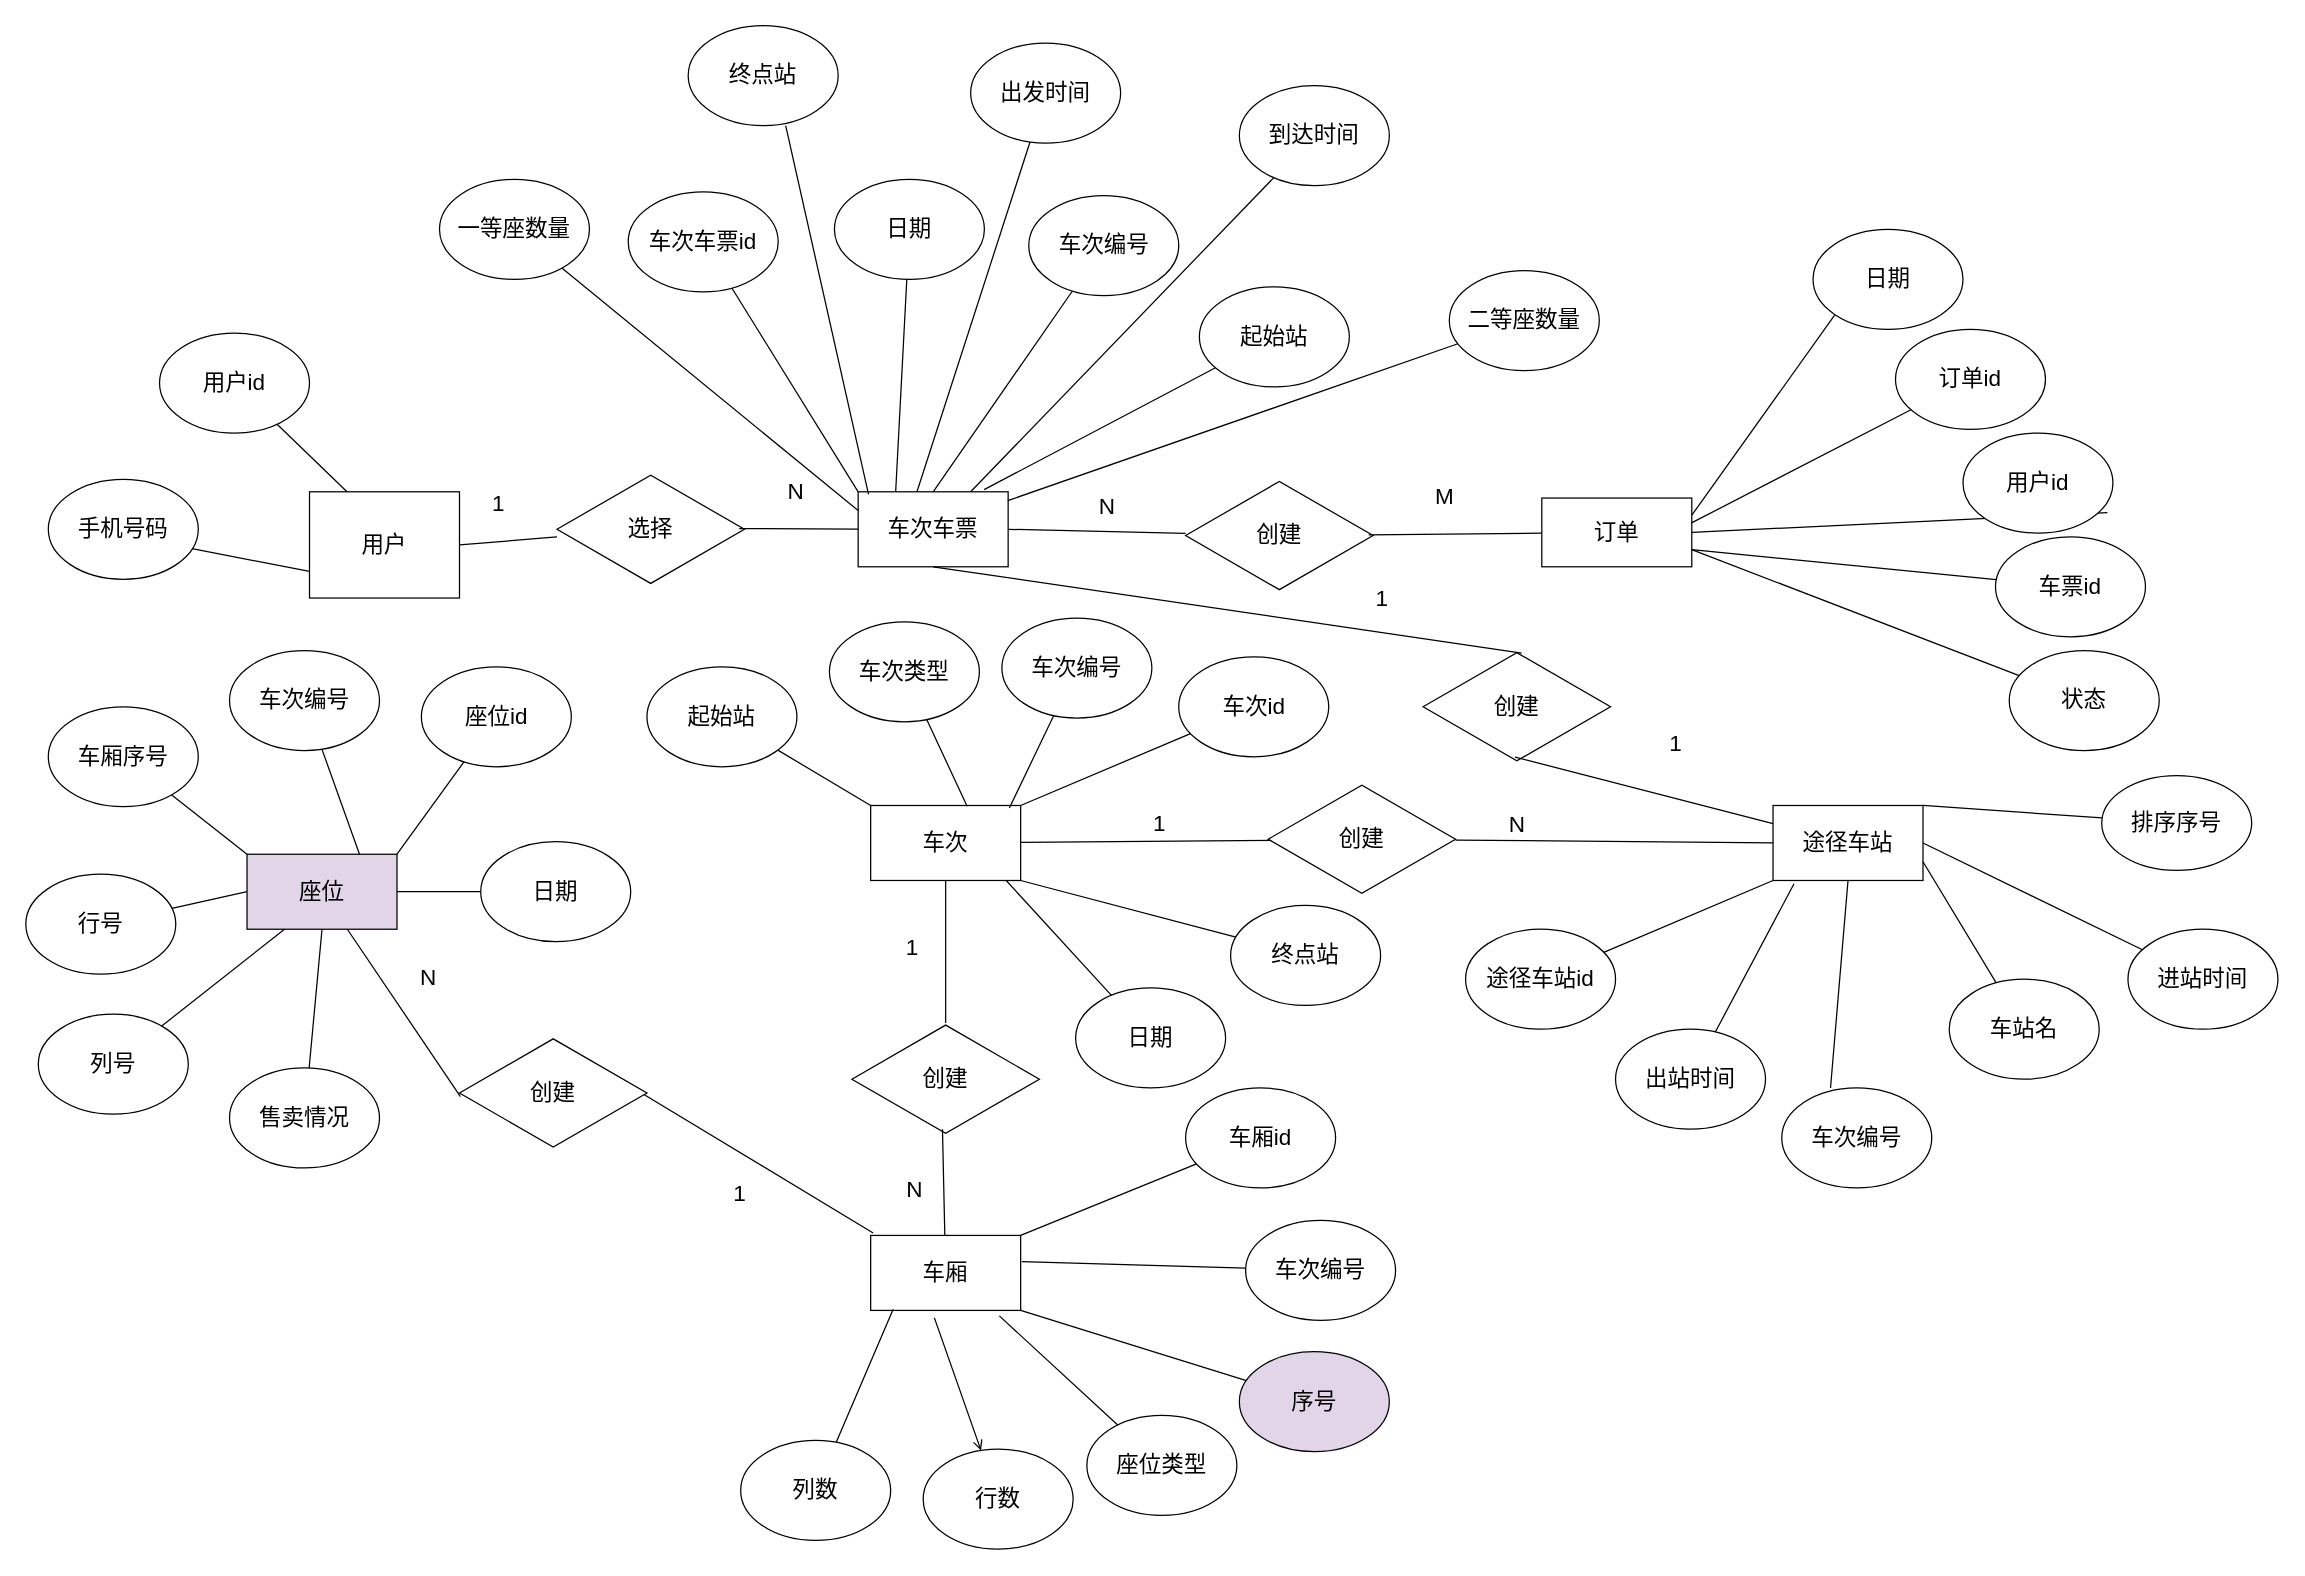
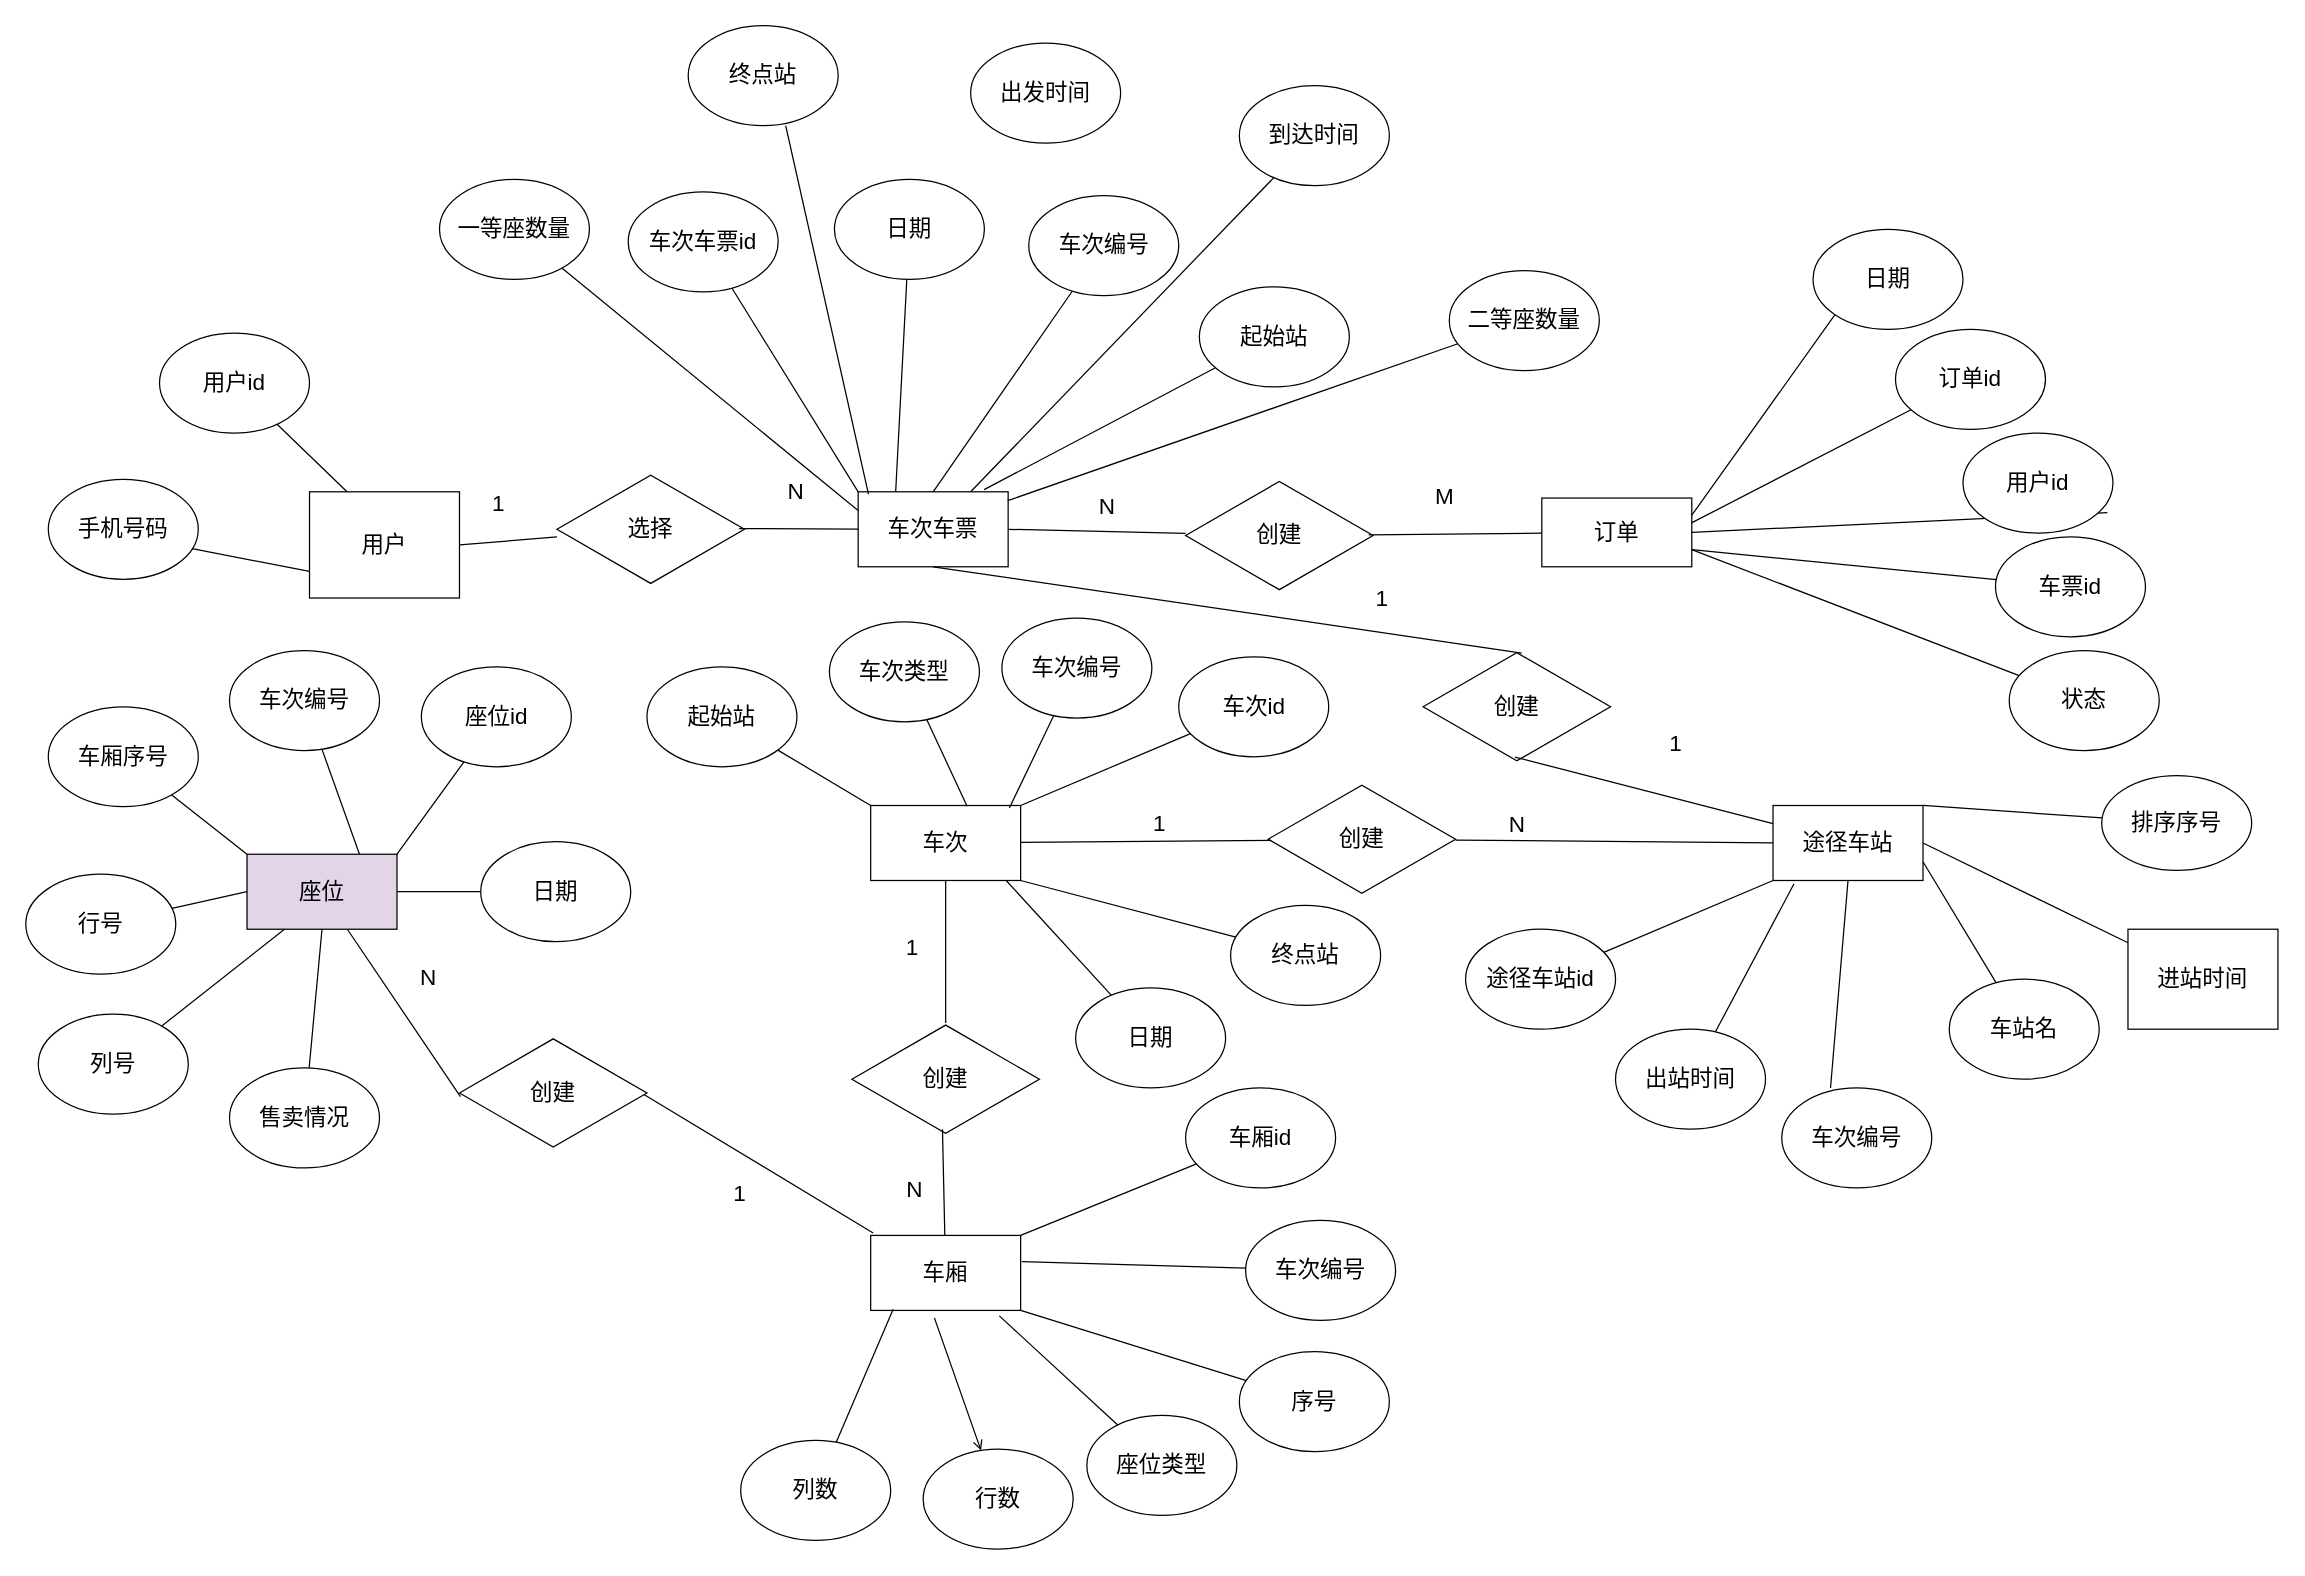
- <mxCell id="39" value="" style="endArrow=none;html=1;rounded=0;exitX=0.392;exitY=0;exitDx=0;exitDy=0;exitPerimeter=0;fontSize=18;" edge="1" parent="1" source="22" target="40"><mxGeometry width="50" height="50" relative="1" as="geometry"><mxPoint x="757" y="339" as="sourcePoint" /><mxPoint x="847" y="66" as="targetPoint" /></mxGeometry></mxCell>
- <mxCell id="60" value="进站时间" style="ellipse;whiteSpace=wrap;html=1;fontSize=18;" vertex="1" parent="1"><mxGeometry x="1702" y="743" width="120" height="80" as="geometry" /></mxCell>
+ <mxCell id="60" value="进站时间" style="whiteSpace=wrap;html=1;fontSize=18;rounded=0;" vertex="1" parent="1"><mxGeometry x="1702" y="743" width="120" height="80" as="geometry" /></mxCell>
- <mxCell id="92" value="序号" style="ellipse;whiteSpace=wrap;html=1;fontSize=18;fillColor=#e1d5e7;" vertex="1" parent="1"><mxGeometry x="991" y="1081" width="120" height="80" as="geometry" /></mxCell>
+ <mxCell id="92" value="序号" style="ellipse;whiteSpace=wrap;html=1;fontSize=18;" vertex="1" parent="1"><mxGeometry x="991" y="1081" width="120" height="80" as="geometry" /></mxCell>
